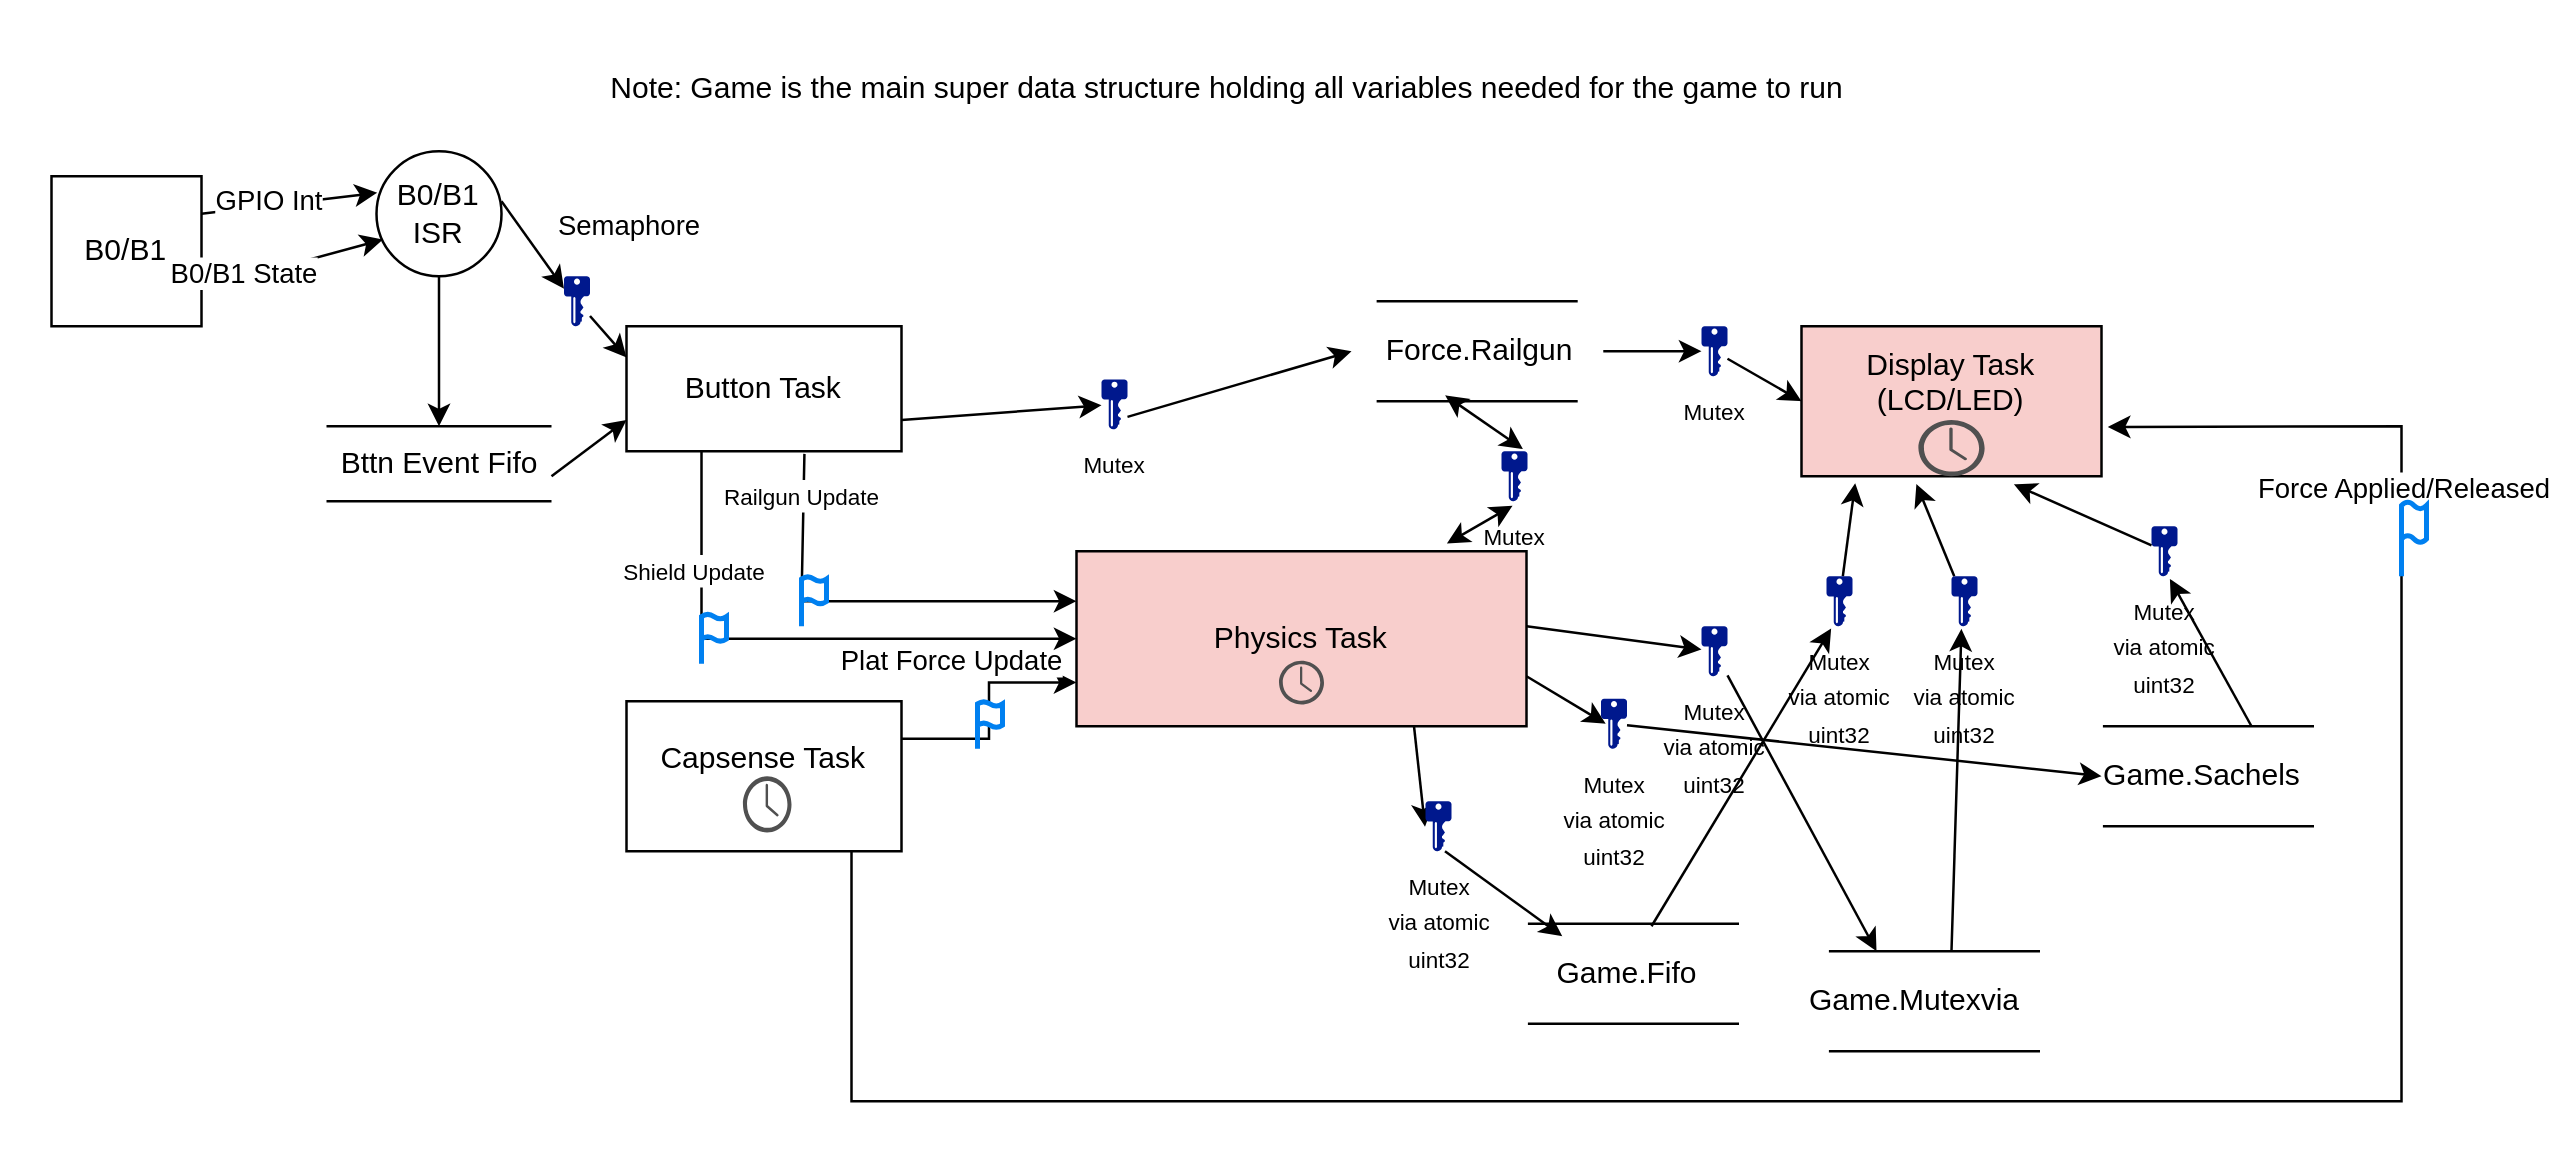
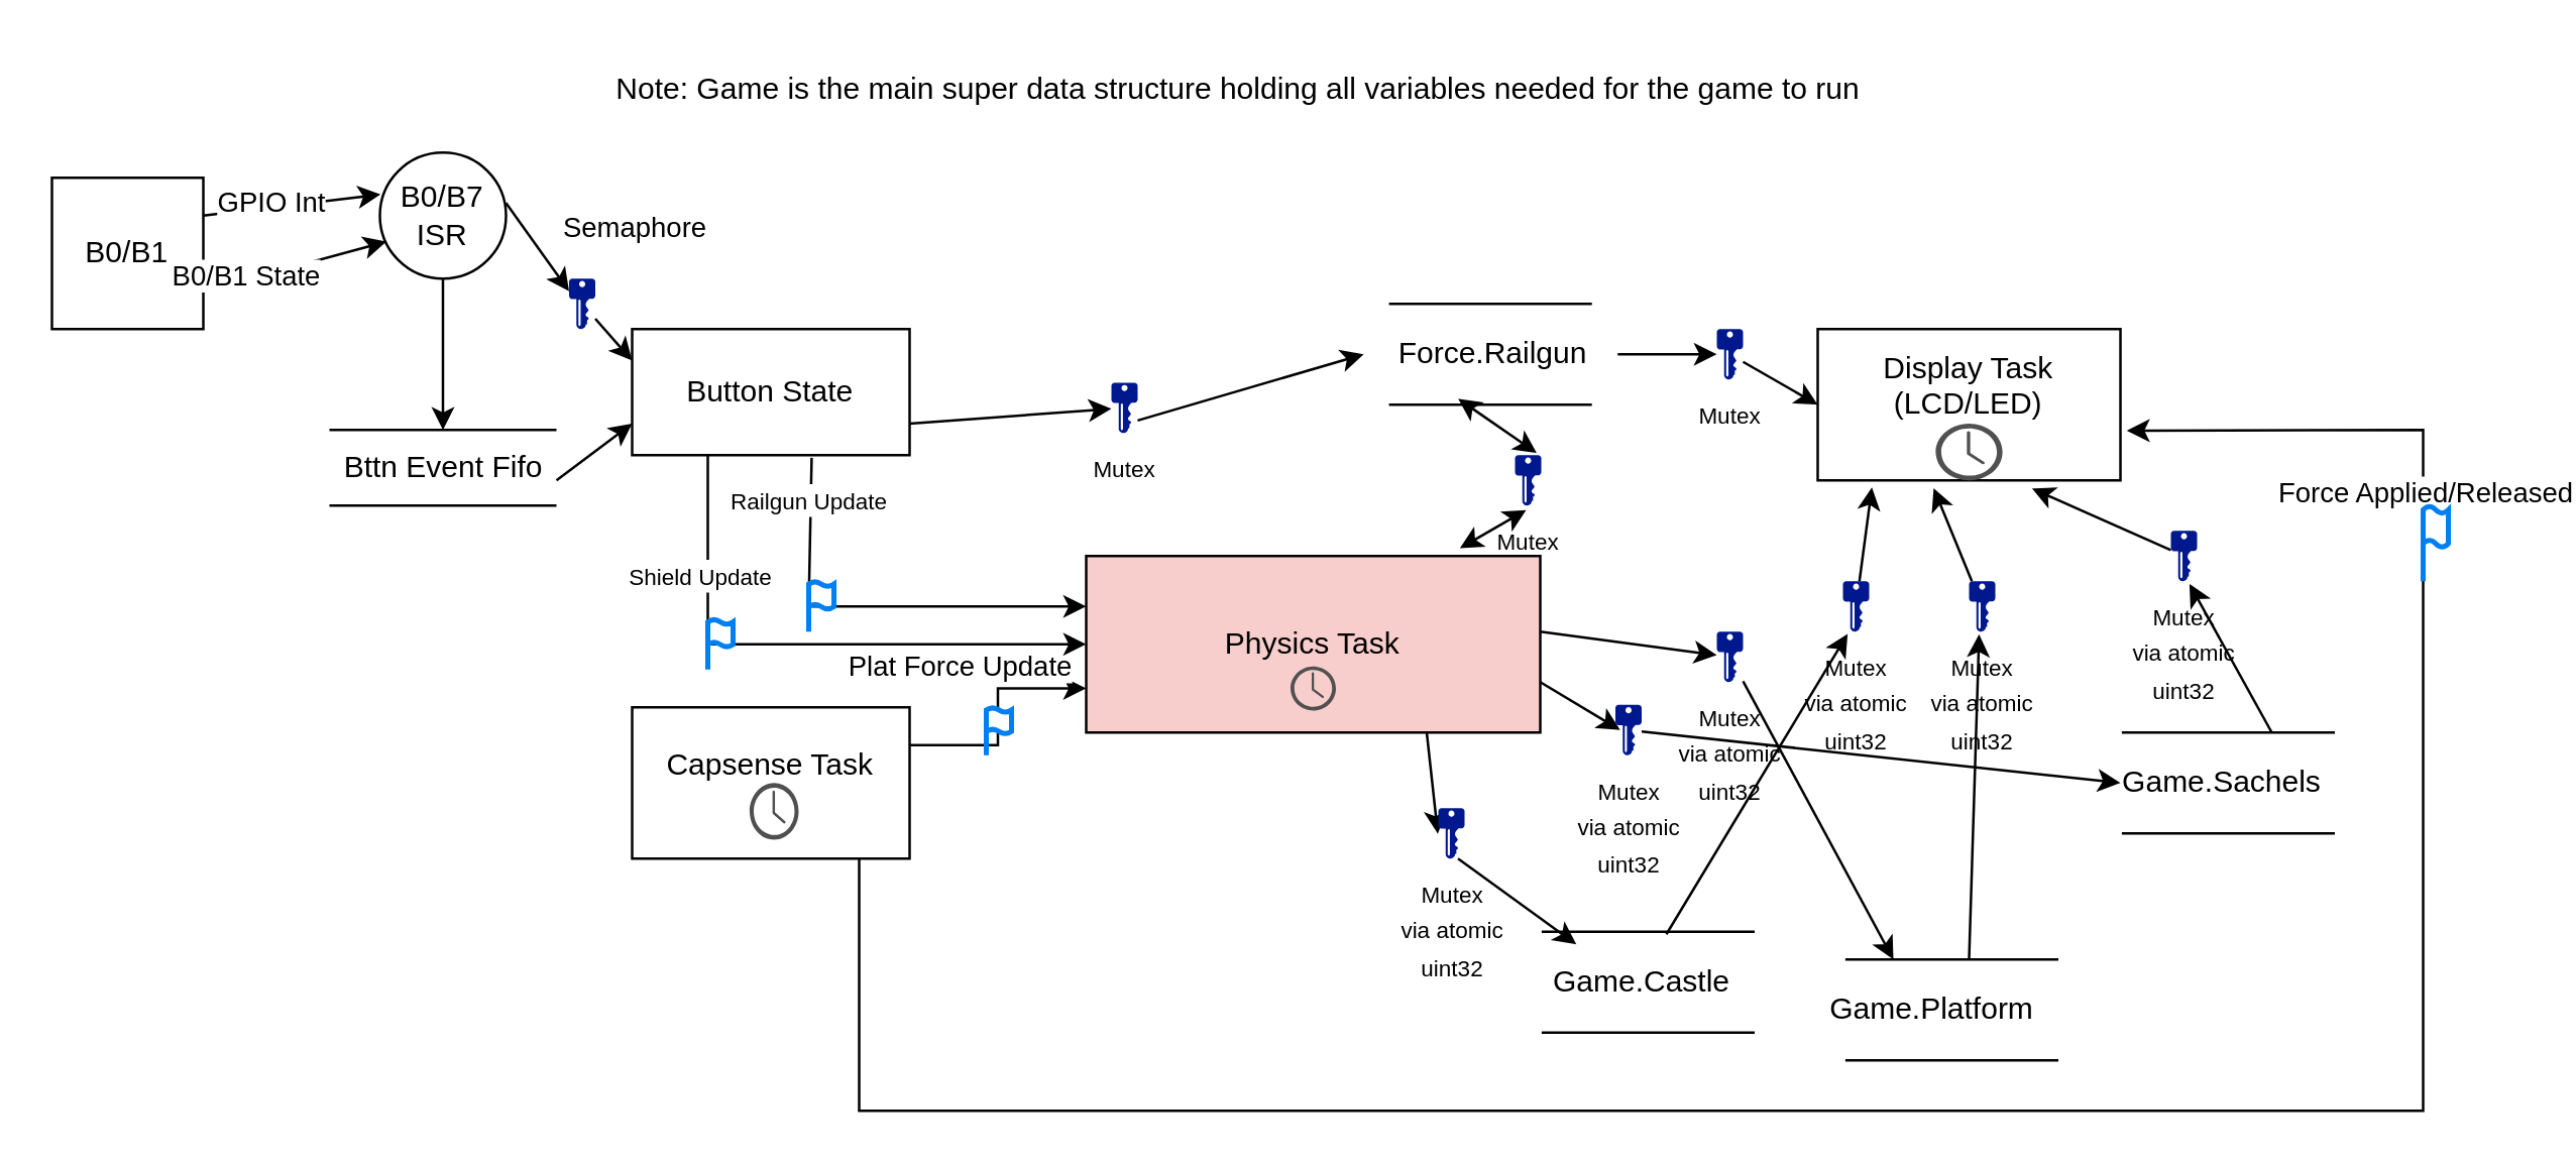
- <mxCell id="8" value="B0/B1 ISR" style="ellipse;whiteSpace=wrap;html=1;aspect=fixed;" parent="1" vertex="1"><mxGeometry x="150" y="60" width="50" height="50" as="geometry" /></mxCell>
+ <mxCell id="8" value="B0/B7 ISR" style="ellipse;whiteSpace=wrap;html=1;aspect=fixed;" parent="1" vertex="1"><mxGeometry x="150" y="60" width="50" height="50" as="geometry" /></mxCell>
- <mxCell id="34" value="Button Task" style="rounded=0;whiteSpace=wrap;html=1;" parent="33" vertex="1"><mxGeometry width="110" height="50" as="geometry" /></mxCell>
+ <mxCell id="34" value="Button State" style="rounded=0;whiteSpace=wrap;html=1;" parent="33" vertex="1"><mxGeometry width="110" height="50" as="geometry" /></mxCell>
- <mxCell id="17" value="Display Task&lt;br&gt;(LCD/LED)&lt;br&gt;&lt;br&gt;" style="rounded=0;whiteSpace=wrap;html=1;fillColor=#f8cecc;" parent="16" vertex="1"><mxGeometry width="120" height="60" as="geometry" /></mxCell>
+ <mxCell id="17" value="Display Task&lt;br&gt;(LCD/LED)&lt;br&gt;&lt;br&gt;" style="rounded=0;whiteSpace=wrap;html=1;" parent="16" vertex="1"><mxGeometry width="120" height="60" as="geometry" /></mxCell>
- <mxCell id="80" value="&amp;nbsp; &amp;nbsp;Game.Fifo" style="text;html=1;align=center;verticalAlign=middle;resizable=0;points=[];autosize=1;strokeColor=none;fillColor=none;" parent="1" vertex="1"><mxGeometry x="595" y="374" width="100" height="30" as="geometry" /></mxCell>
+ <mxCell id="80" value="&amp;nbsp; &amp;nbsp;Game.Castle" style="text;html=1;align=center;verticalAlign=middle;resizable=0;points=[];autosize=1;strokeColor=none;fillColor=none;" parent="1" vertex="1"><mxGeometry x="595" y="374" width="100" height="30" as="geometry" /></mxCell>
- <mxCell id="68" value="Game.Mutexvia" style="text;html=1;align=center;verticalAlign=middle;resizable=0;points=[];autosize=1;strokeColor=none;fillColor=none;" parent="65" vertex="1"><mxGeometry x="-5" y="5" width="100" height="30" as="geometry" /></mxCell>
+ <mxCell id="68" value="Game.Platform" style="text;html=1;align=center;verticalAlign=middle;resizable=0;points=[];autosize=1;strokeColor=none;fillColor=none;" parent="65" vertex="1"><mxGeometry x="-5" y="5" width="100" height="30" as="geometry" /></mxCell>
